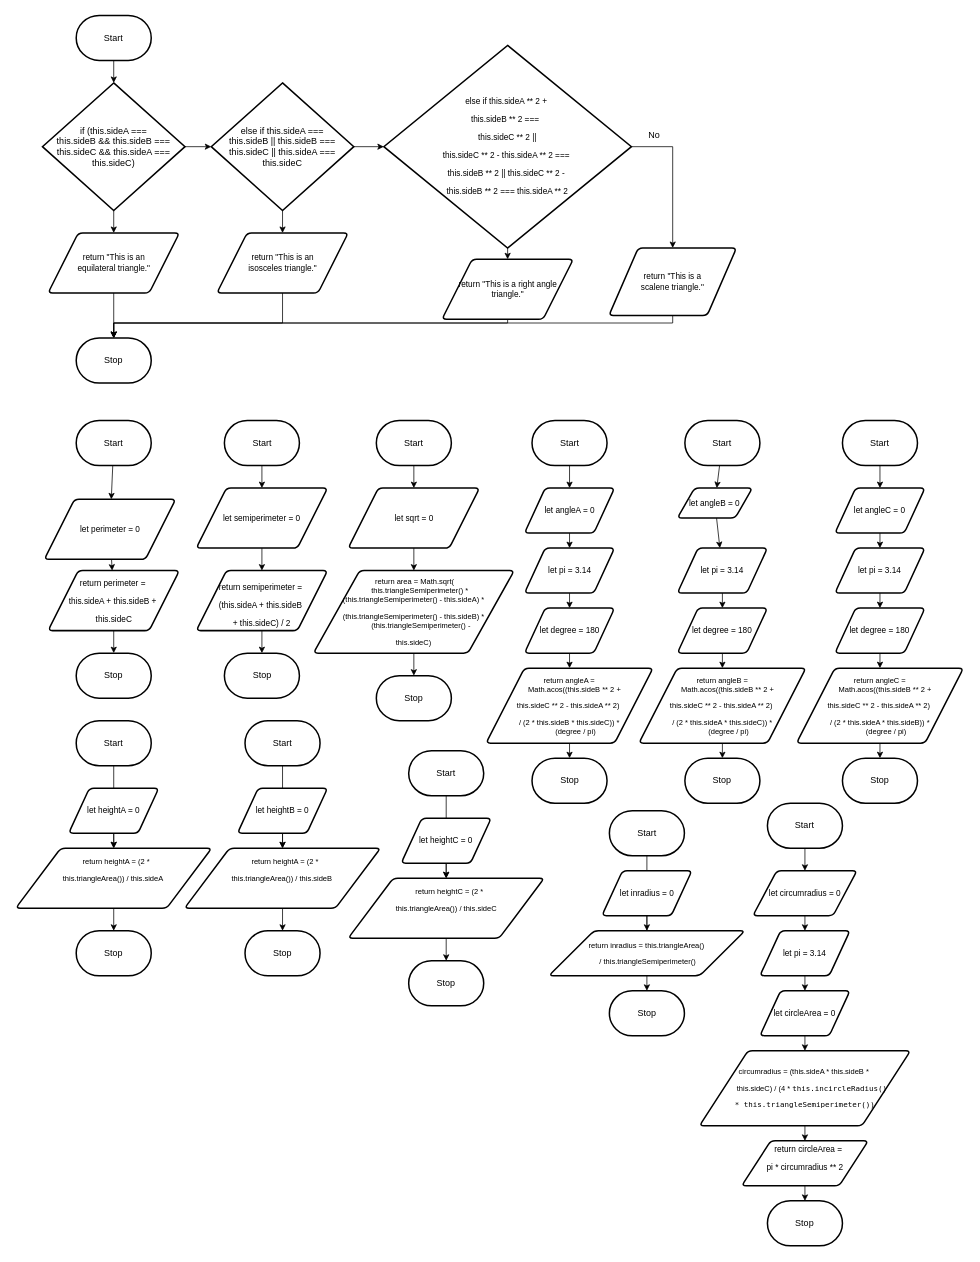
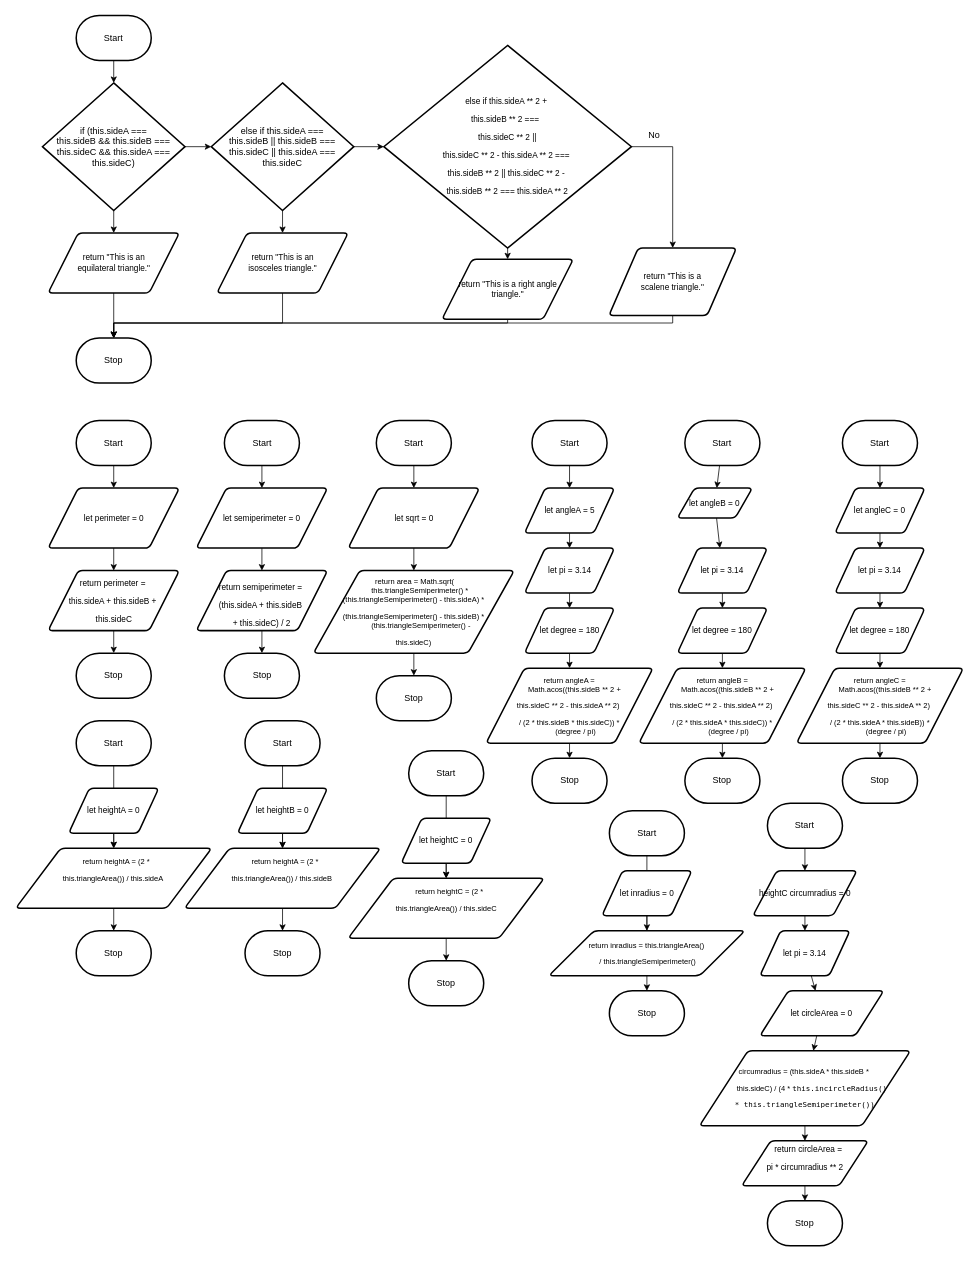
- <mxCell id="46" value="let angleA = 0" style="shape=parallelogram;html=1;strokeWidth=2;perimeter=parallelogramPerimeter;whiteSpace=wrap;rounded=1;arcSize=12;size=0.23;labelBackgroundColor=none;fontFamily=Helvetica;fontSize=11;" parent="1" vertex="1"><mxGeometry x="698.5" y="650" width="120" height="60" as="geometry" /></mxCell>
+ <mxCell id="46" value="let angleA = 5" style="shape=parallelogram;html=1;strokeWidth=2;perimeter=parallelogramPerimeter;whiteSpace=wrap;rounded=1;arcSize=12;size=0.23;labelBackgroundColor=none;fontFamily=Helvetica;fontSize=11;" parent="1" vertex="1"><mxGeometry x="698.5" y="650" width="120" height="60" as="geometry" /></mxCell>
- <mxCell id="25" value="let perimeter = 0" style="shape=parallelogram;html=1;strokeWidth=2;perimeter=parallelogramPerimeter;whiteSpace=wrap;rounded=1;arcSize=12;size=0.23;labelBackgroundColor=none;fontFamily=Helvetica;fontSize=11;" parent="1" vertex="1"><mxGeometry x="58.5" y="665" width="175" height="80" as="geometry" /></mxCell>
+ <mxCell id="25" value="let perimeter = 0" style="shape=parallelogram;html=1;strokeWidth=2;perimeter=parallelogramPerimeter;whiteSpace=wrap;rounded=1;arcSize=12;size=0.23;labelBackgroundColor=none;fontFamily=Helvetica;fontSize=11;" parent="1" vertex="1"><mxGeometry x="63.5" y="650" width="175" height="80" as="geometry" /></mxCell>
- <mxCell id="108" value="let circumradius = 0" style="shape=parallelogram;html=1;strokeWidth=2;perimeter=parallelogramPerimeter;whiteSpace=wrap;rounded=1;arcSize=12;size=0.23;labelBackgroundColor=none;fontFamily=Helvetica;fontSize=11;" parent="1" vertex="1"><mxGeometry x="1002.88" y="1160" width="138.75" height="60" as="geometry" /></mxCell>
+ <mxCell id="108" value="heightC circumradius = 0" style="shape=parallelogram;html=1;strokeWidth=2;perimeter=parallelogramPerimeter;whiteSpace=wrap;rounded=1;arcSize=12;size=0.23;labelBackgroundColor=none;fontFamily=Helvetica;fontSize=11;" parent="1" vertex="1"><mxGeometry x="1002.88" y="1160" width="138.75" height="60" as="geometry" /></mxCell>
- <mxCell id="112" value="let circleArea = 0" style="shape=parallelogram;html=1;strokeWidth=2;perimeter=parallelogramPerimeter;whiteSpace=wrap;rounded=1;arcSize=12;size=0.23;labelBackgroundColor=none;fontFamily=Helvetica;fontSize=11;" parent="1" vertex="1"><mxGeometry x="1012.25" y="1320" width="120" height="60" as="geometry" /></mxCell>
+ <mxCell id="112" value="let circleArea = 0" style="shape=parallelogram;html=1;strokeWidth=2;perimeter=parallelogramPerimeter;whiteSpace=wrap;rounded=1;arcSize=12;size=0.23;labelBackgroundColor=none;fontFamily=Helvetica;fontSize=11;" parent="1" vertex="1"><mxGeometry x="1012.25" y="1320" width="165" height="60" as="geometry" /></mxCell>
